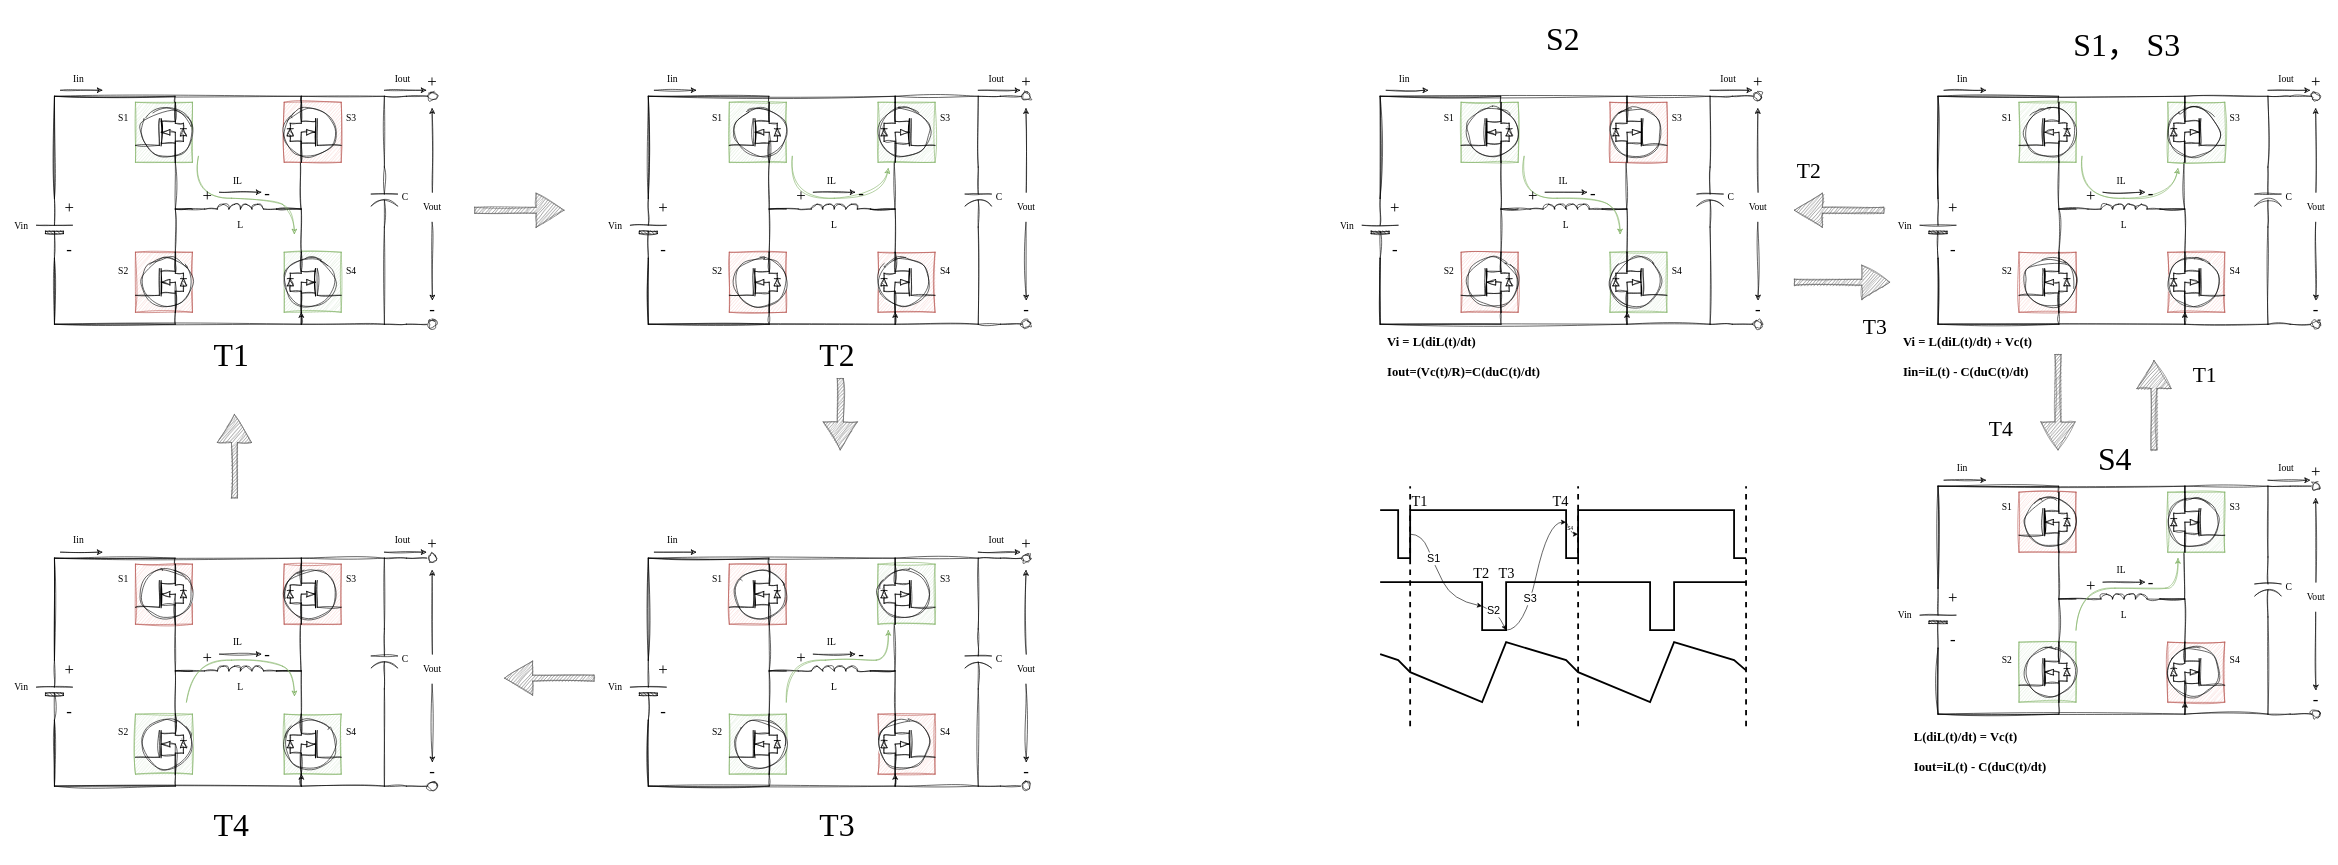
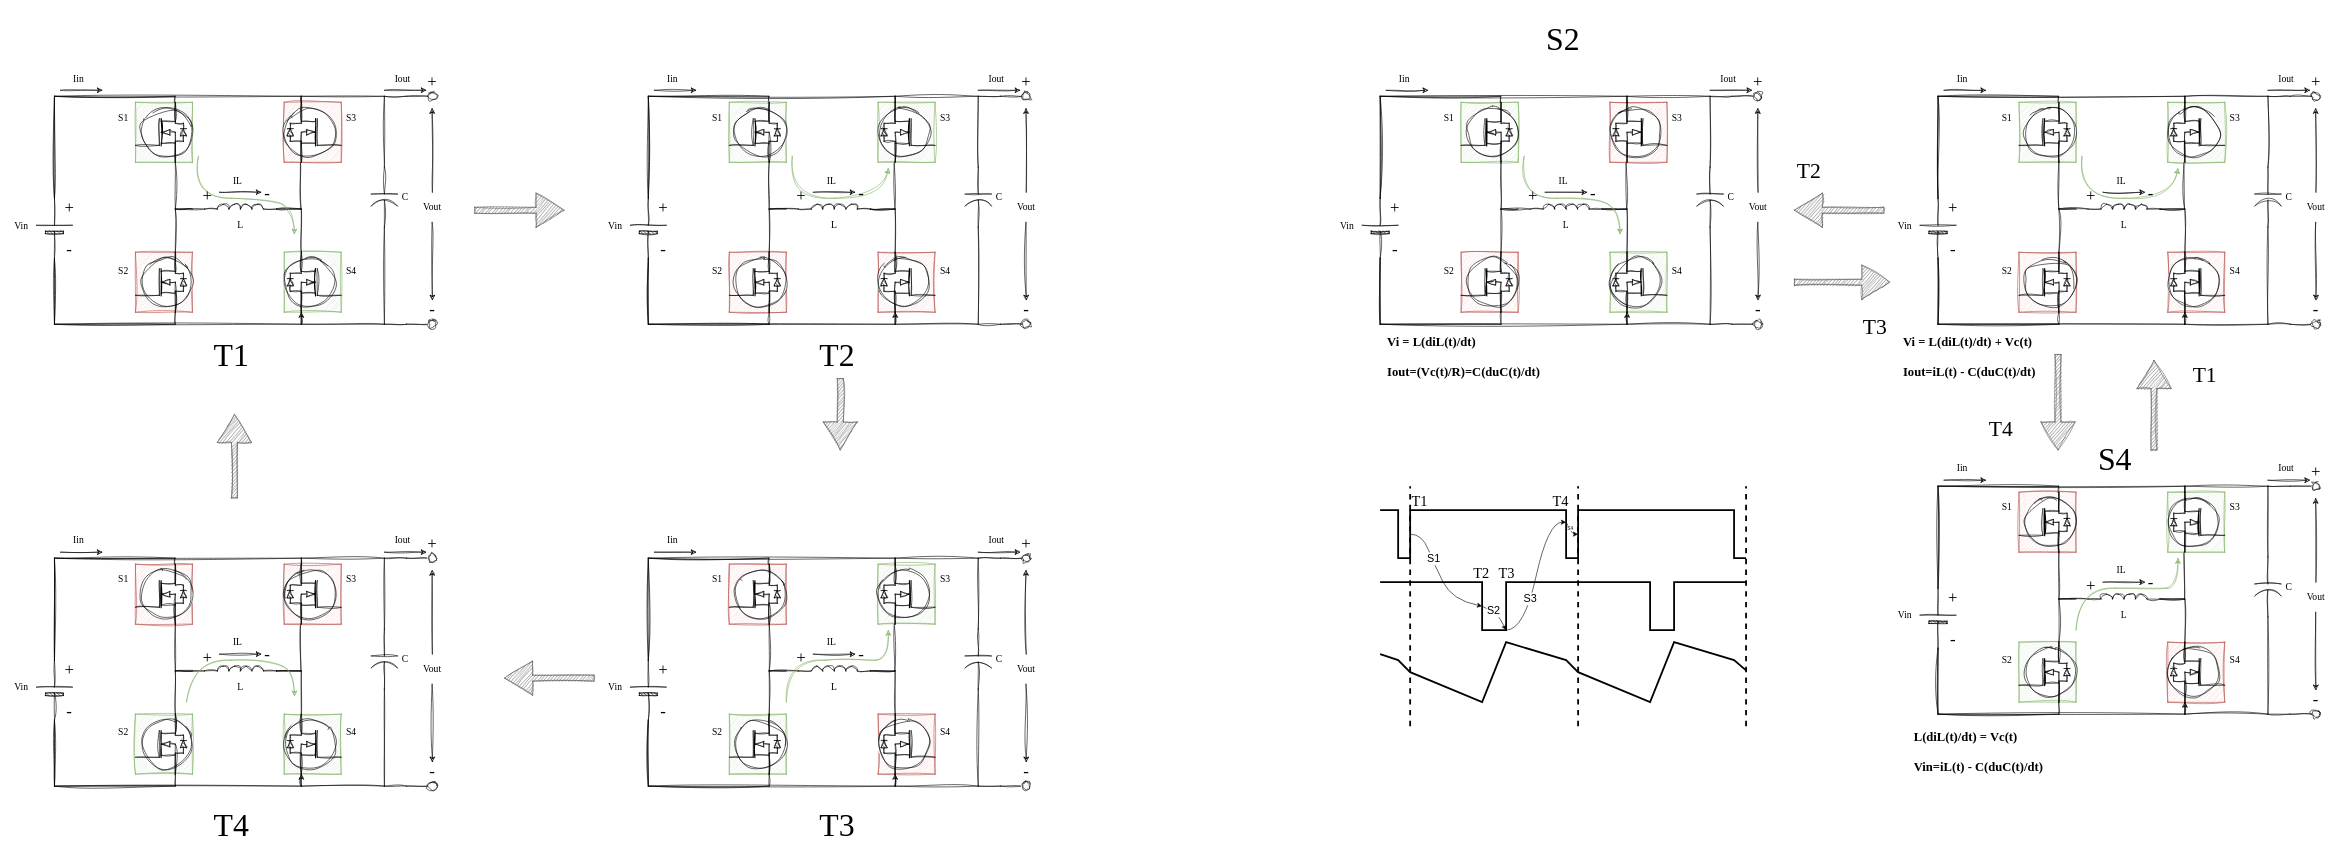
- <mxCell id="437" value="S1， S3" style="text;html=1;align=center;verticalAlign=middle;whiteSpace=wrap;rounded=0;fontSize=53;fontFamily=Comic Sans MS;" vertex="1" parent="1"><mxGeometry x="3440" y="30" width="210" height="90" as="geometry" /></mxCell>
- <mxCell id="359" value="Vi = L(diL(t)/dt) + Vc(t)&lt;div&gt;&lt;br&gt;&lt;/div&gt;&lt;div&gt;&lt;span style=&quot;background-color: transparent; color: light-dark(rgb(0, 0, 0), rgb(255, 255, 255));&quot;&gt;Iin&lt;/span&gt;=iL(t) - C(duC(t)/dt)&lt;/div&gt;" style="text;html=1;align=left;verticalAlign=top;whiteSpace=wrap;rounded=0;fontFamily=Comic Sans MS;fontSize=21;fontColor=default;fontStyle=1" vertex="1" parent="301"><mxGeometry x="10" y="430" width="300" height="170" as="geometry" /></mxCell>
+ <mxCell id="359" value="Vi = L(diL(t)/dt) + Vc(t)&lt;div&gt;&lt;br&gt;&lt;/div&gt;&lt;div&gt;&lt;span style=&quot;background-color: transparent; color: light-dark(rgb(0, 0, 0), rgb(255, 255, 255));&quot;&gt;Iout&lt;/span&gt;=iL(t) - C(duC(t)/dt)&lt;/div&gt;" style="text;html=1;align=left;verticalAlign=top;whiteSpace=wrap;rounded=0;fontFamily=Comic Sans MS;fontSize=21;fontColor=default;fontStyle=1" vertex="1" parent="301"><mxGeometry x="10" y="430" width="300" height="170" as="geometry" /></mxCell>
- <mxCell id="418" value="L(diL(t)/dt) = Vc(t)&lt;div&gt;&lt;br&gt;&lt;/div&gt;&lt;div&gt;&lt;span style=&quot;background-color: transparent; color: light-dark(rgb(0, 0, 0), rgb(255, 255, 255));&quot;&gt;Iout&lt;/span&gt;=iL(t) - C(duC(t)/dt)&lt;/div&gt;" style="text;html=1;align=left;verticalAlign=top;whiteSpace=wrap;rounded=0;fontFamily=Comic Sans MS;fontSize=21;fontColor=default;fontStyle=1" vertex="1" parent="360"><mxGeometry x="28" y="440" width="300" height="170" as="geometry" /></mxCell>
+ <mxCell id="418" value="L(diL(t)/dt) = Vc(t)&lt;div&gt;&lt;br&gt;&lt;/div&gt;&lt;div&gt;&lt;span style=&quot;background-color: transparent; color: light-dark(rgb(0, 0, 0), rgb(255, 255, 255));&quot;&gt;Vin&lt;/span&gt;=iL(t) - C(duC(t)/dt)&lt;/div&gt;" style="text;html=1;align=left;verticalAlign=top;whiteSpace=wrap;rounded=0;fontFamily=Comic Sans MS;fontSize=21;fontColor=default;fontStyle=1" vertex="1" parent="360"><mxGeometry x="28" y="440" width="300" height="170" as="geometry" /></mxCell>
